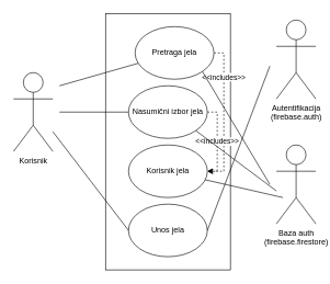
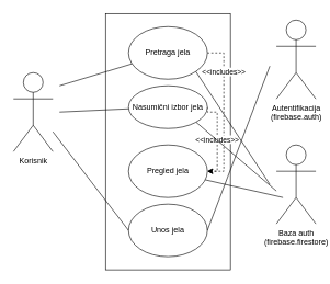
- <mxCell id="6" value="Pretraga jela" style="ellipse;whiteSpace=wrap;html=1;" vertex="1" parent="1"><mxGeometry x="205" y="40" width="120" height="80" as="geometry" /></mxCell>
+ <mxCell id="6" value="Pretraga jela" style="ellipse;whiteSpace=wrap;html=1;" vertex="1" parent="1"><mxGeometry x="195" y="40" width="120" height="80" as="geometry" /></mxCell>
- <mxCell id="9" value="Nasumični izbor jela" style="ellipse;whiteSpace=wrap;html=1;" vertex="1" parent="1"><mxGeometry x="195" y="130" width="120" height="80" as="geometry" /></mxCell>
+ <mxCell id="9" value="Nasumični izbor jela" style="ellipse;whiteSpace=wrap;html=1;" vertex="1" parent="1"><mxGeometry x="195" y="130" width="120" height="65" as="geometry" /></mxCell>
- <mxCell id="7" value="Korisnik jela" style="ellipse;whiteSpace=wrap;html=1;" vertex="1" parent="1"><mxGeometry x="195" y="220" width="120" height="80" as="geometry" /></mxCell>
+ <mxCell id="7" value="Pregled jela" style="ellipse;whiteSpace=wrap;html=1;" vertex="1" parent="1"><mxGeometry x="195" y="220" width="120" height="80" as="geometry" /></mxCell>
